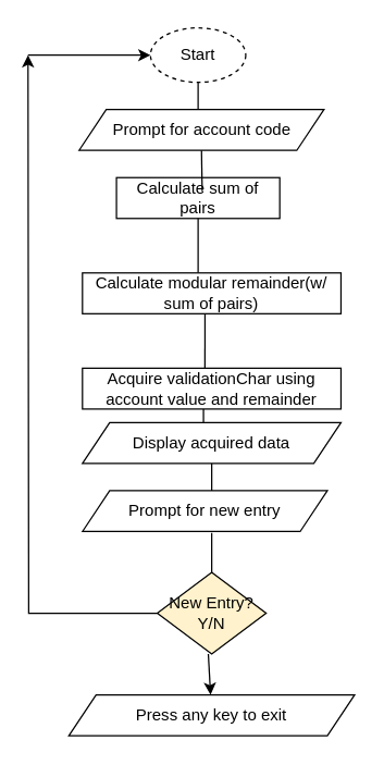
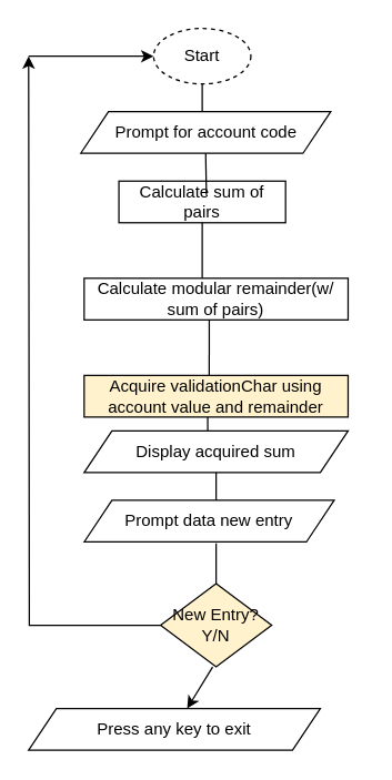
- <mxCell id="9" value="Acquire validationChar using account value and remainder" style="rounded=0;whiteSpace=wrap;html=1;" vertex="1" parent="1"><mxGeometry x="60" y="270" width="190" height="30" as="geometry" /></mxCell>
+ <mxCell id="9" value="Acquire validationChar using account value and remainder" style="rounded=0;whiteSpace=wrap;html=1;fillColor=#fff2cc;" vertex="1" parent="1"><mxGeometry x="60" y="270" width="190" height="30" as="geometry" /></mxCell>
- <mxCell id="13" value="Display acquired data" style="shape=parallelogram;perimeter=parallelogramPerimeter;whiteSpace=wrap;html=1;fixedSize=1;" vertex="1" parent="1"><mxGeometry x="60" y="310" width="190" height="30" as="geometry" /></mxCell>
+ <mxCell id="13" value="Display acquired sum" style="shape=parallelogram;perimeter=parallelogramPerimeter;whiteSpace=wrap;html=1;fixedSize=1;" vertex="1" parent="1"><mxGeometry x="60" y="310" width="190" height="30" as="geometry" /></mxCell>
- <mxCell id="17" value="Prompt for new entry" style="shape=parallelogram;perimeter=parallelogramPerimeter;whiteSpace=wrap;html=1;fixedSize=1;" vertex="1" parent="1"><mxGeometry x="60" y="360" width="180" height="30" as="geometry" /></mxCell>
+ <mxCell id="17" value="Prompt data new entry" style="shape=parallelogram;perimeter=parallelogramPerimeter;whiteSpace=wrap;html=1;fixedSize=1;" vertex="1" parent="1"><mxGeometry x="60" y="360" width="180" height="30" as="geometry" /></mxCell>
- <mxCell id="21" value="Press any key to exit" style="shape=parallelogram;perimeter=parallelogramPerimeter;whiteSpace=wrap;html=1;fixedSize=1;" vertex="1" parent="1"><mxGeometry x="50" y="510" width="210" height="30" as="geometry" /></mxCell>
+ <mxCell id="21" value="Press any key to exit" style="shape=parallelogram;perimeter=parallelogramPerimeter;whiteSpace=wrap;html=1;fixedSize=1;" vertex="1" parent="1"><mxGeometry x="20" y="510" width="210" height="30" as="geometry" /></mxCell>
